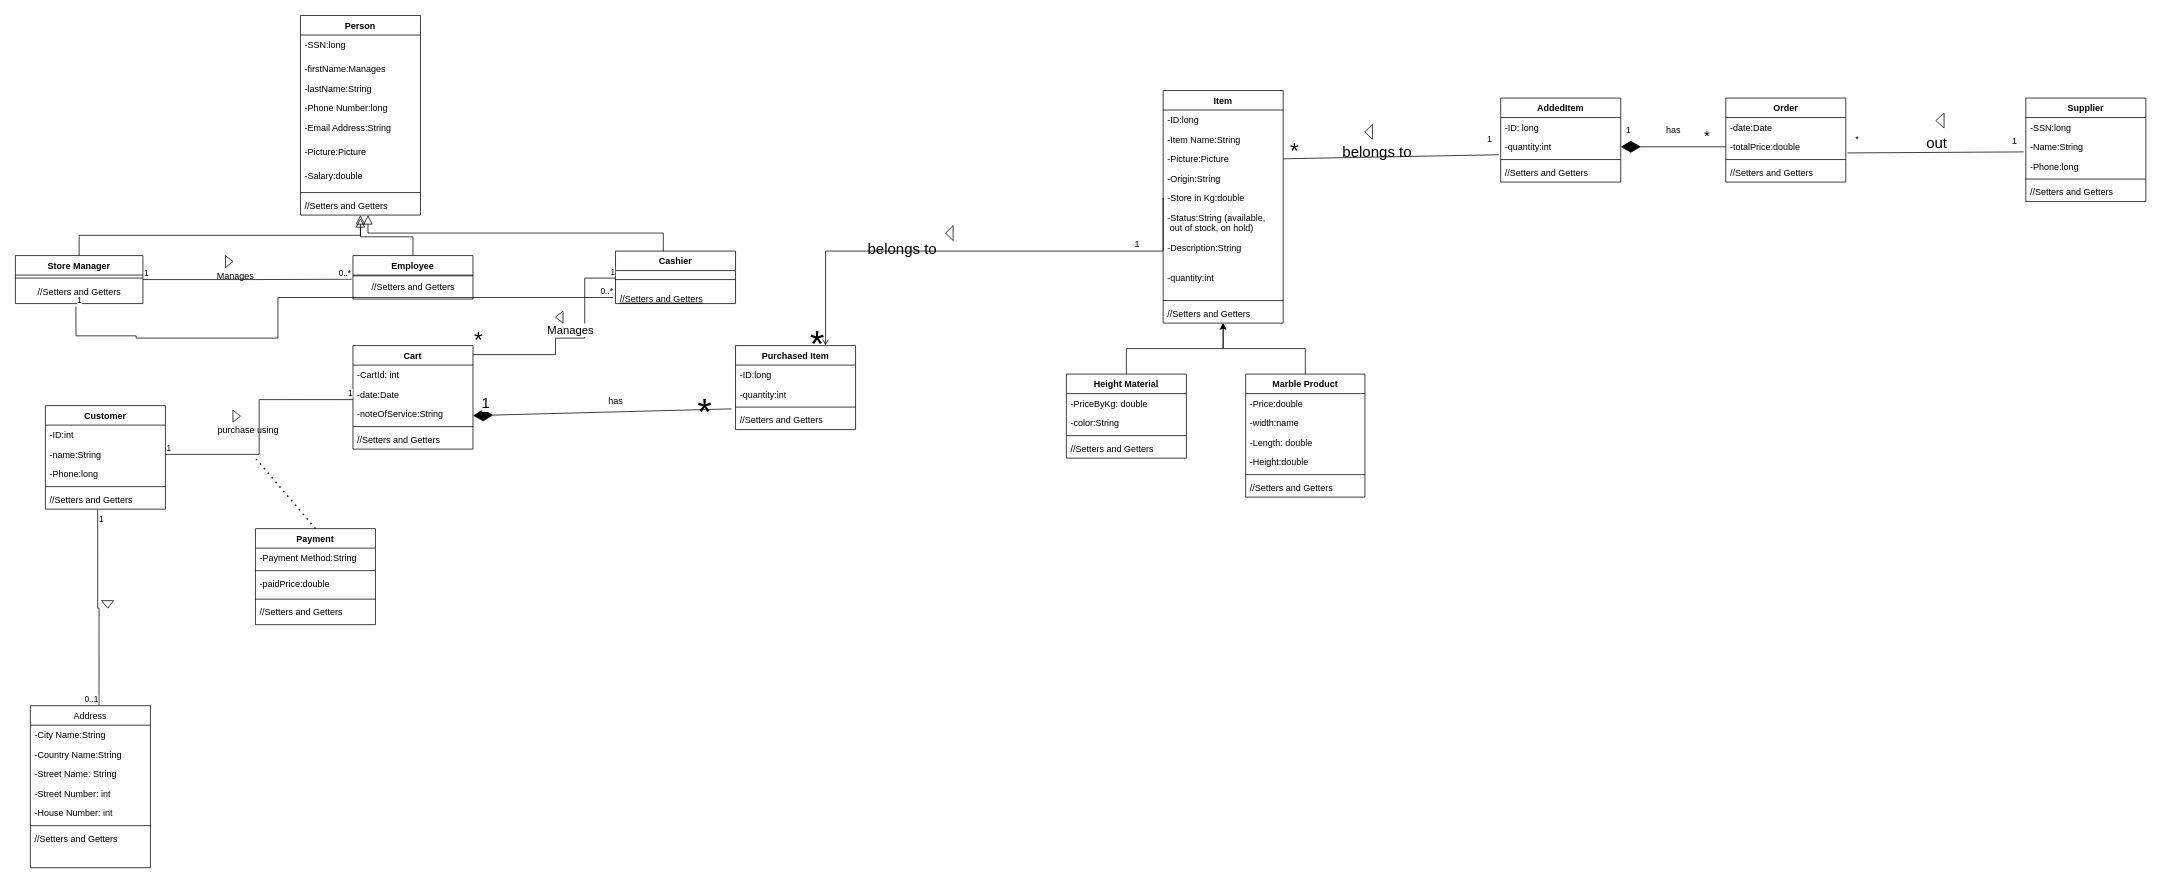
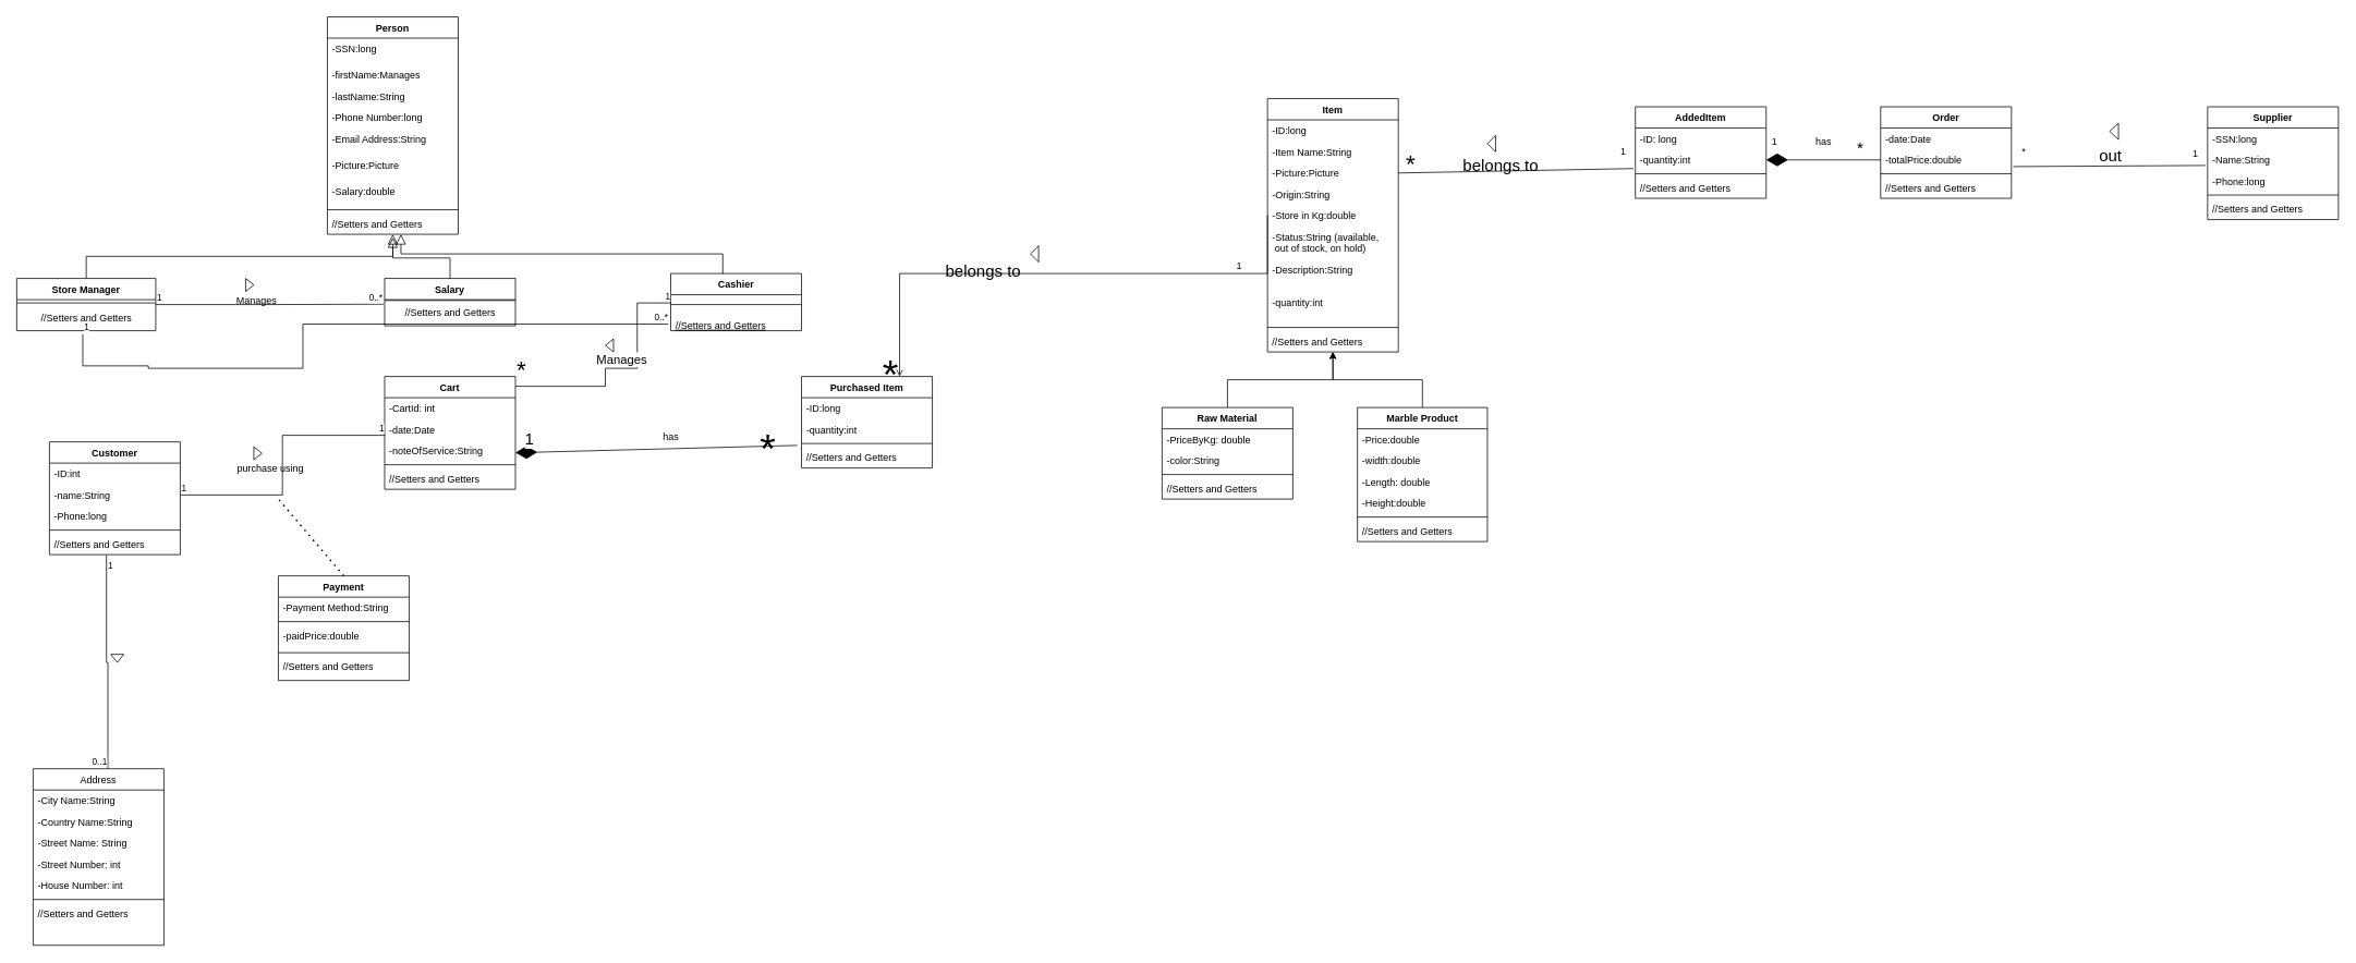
- <mxCell id="16" value="Employee" style="swimlane;fontStyle=1;align=center;verticalAlign=top;childLayout=stackLayout;horizontal=1;startSize=26;horizontalStack=0;resizeParent=1;resizeParentMax=0;resizeLast=0;collapsible=1;marginBottom=0;whiteSpace=wrap;html=1;" parent="1" vertex="1"><mxGeometry x="470" y="340" width="160" height="58" as="geometry"><mxRectangle x="340" y="380" width="170" height="26" as="alternateBounds" /></mxGeometry></mxCell>
+ <mxCell id="16" value="Salary" style="swimlane;fontStyle=1;align=center;verticalAlign=top;childLayout=stackLayout;horizontal=1;startSize=26;horizontalStack=0;resizeParent=1;resizeParentMax=0;resizeLast=0;collapsible=1;marginBottom=0;whiteSpace=wrap;html=1;" parent="1" vertex="1"><mxGeometry x="470" y="340" width="160" height="58" as="geometry"><mxRectangle x="340" y="380" width="170" height="26" as="alternateBounds" /></mxGeometry></mxCell>
- <mxCell id="31" value="Height Material" style="swimlane;fontStyle=1;align=center;verticalAlign=top;childLayout=stackLayout;horizontal=1;startSize=26;horizontalStack=0;resizeParent=1;resizeParentMax=0;resizeLast=0;collapsible=1;marginBottom=0;whiteSpace=wrap;html=1;" parent="1" vertex="1"><mxGeometry x="1421" y="498" width="160" height="112" as="geometry"><mxRectangle x="550" y="140" width="160" height="26" as="alternateBounds" /></mxGeometry></mxCell>
+ <mxCell id="31" value="Raw Material" style="swimlane;fontStyle=1;align=center;verticalAlign=top;childLayout=stackLayout;horizontal=1;startSize=26;horizontalStack=0;resizeParent=1;resizeParentMax=0;resizeLast=0;collapsible=1;marginBottom=0;whiteSpace=wrap;html=1;" parent="1" vertex="1"><mxGeometry x="1421" y="498" width="160" height="112" as="geometry"><mxRectangle x="550" y="140" width="160" height="26" as="alternateBounds" /></mxGeometry></mxCell>
- <mxCell id="39" value="-width:name" style="text;align=left;verticalAlign=top;spacingLeft=4;spacingRight=4;overflow=hidden;rotatable=0;points=[[0,0.5],[1,0.5]];portConstraint=eastwest;rounded=0;shadow=0;html=0;" parent="37" vertex="1"><mxGeometry y="52" width="159" height="26" as="geometry" /></mxCell>
+ <mxCell id="39" value="-width:double" style="text;align=left;verticalAlign=top;spacingLeft=4;spacingRight=4;overflow=hidden;rotatable=0;points=[[0,0.5],[1,0.5]];portConstraint=eastwest;rounded=0;shadow=0;html=0;" parent="37" vertex="1"><mxGeometry y="52" width="159" height="26" as="geometry" /></mxCell>
